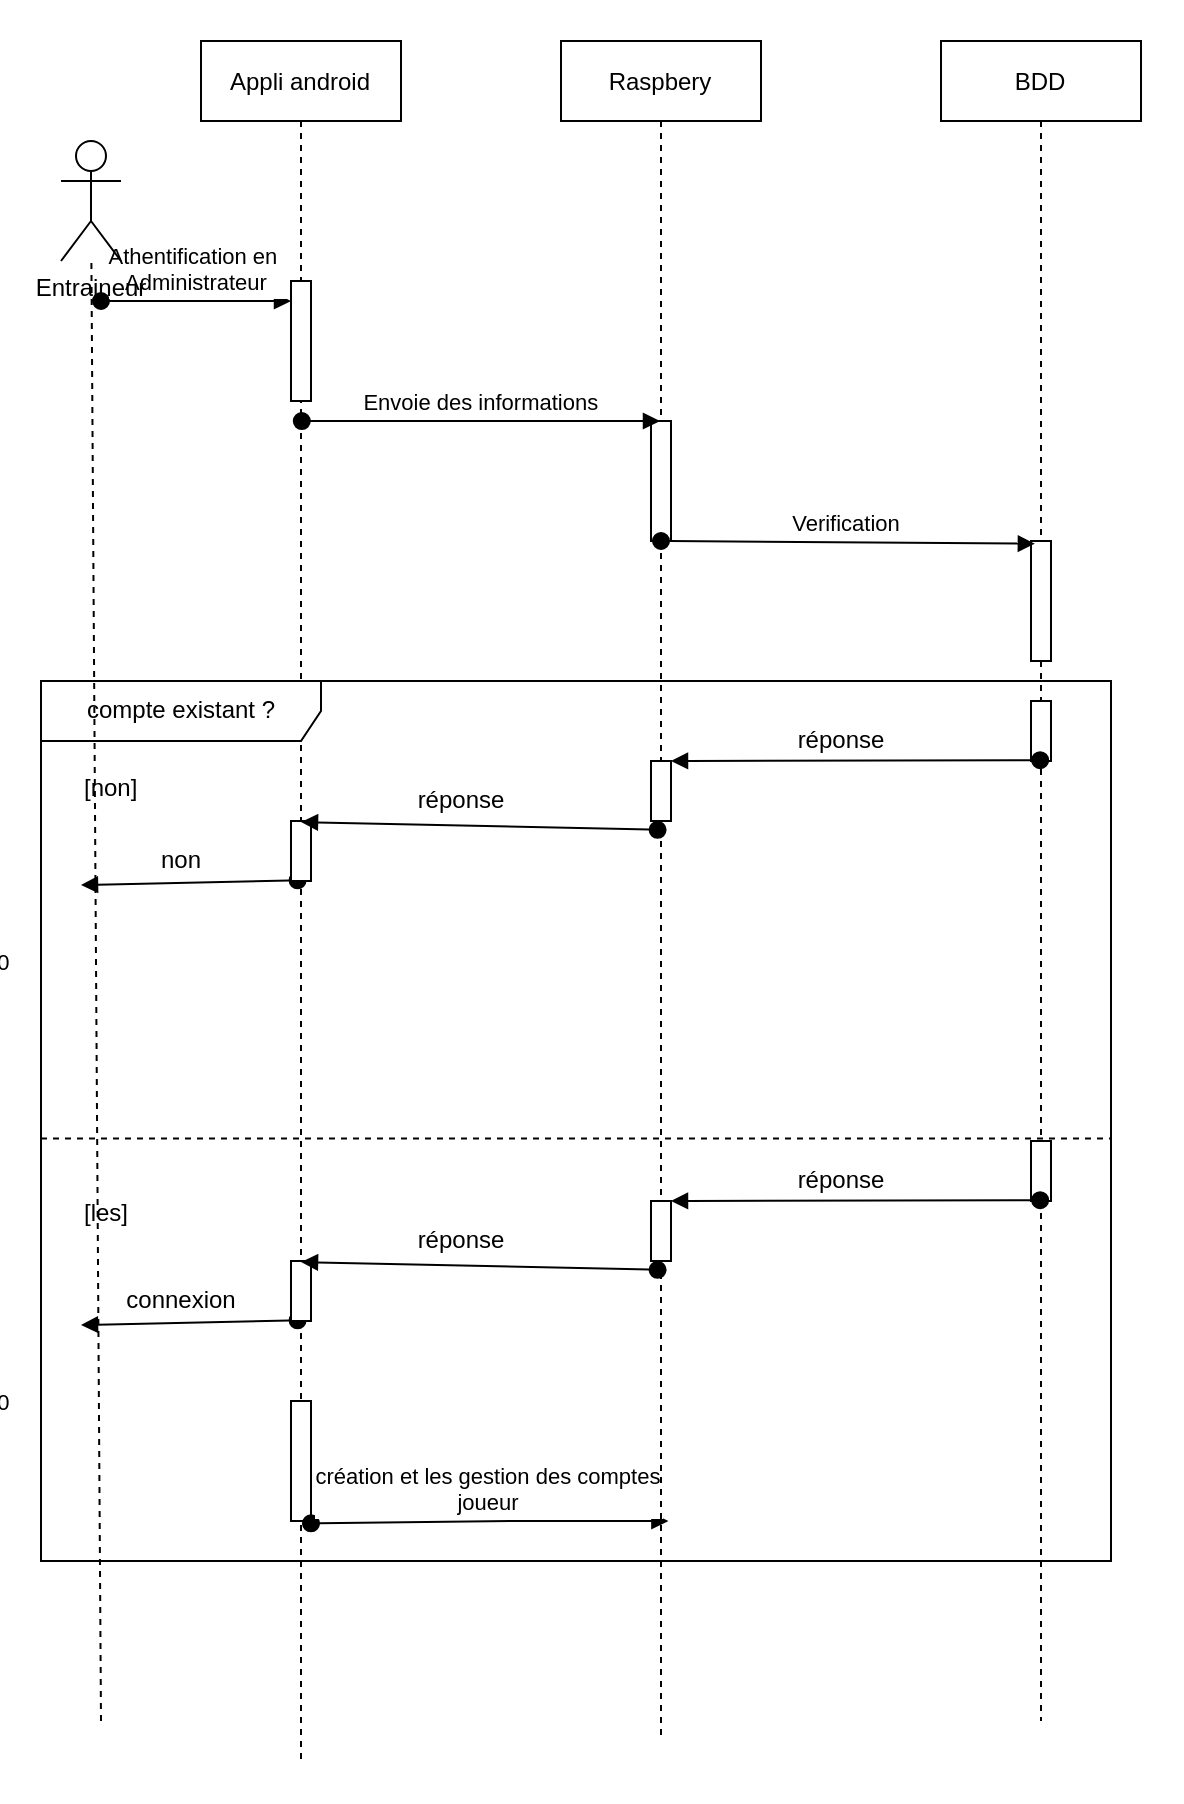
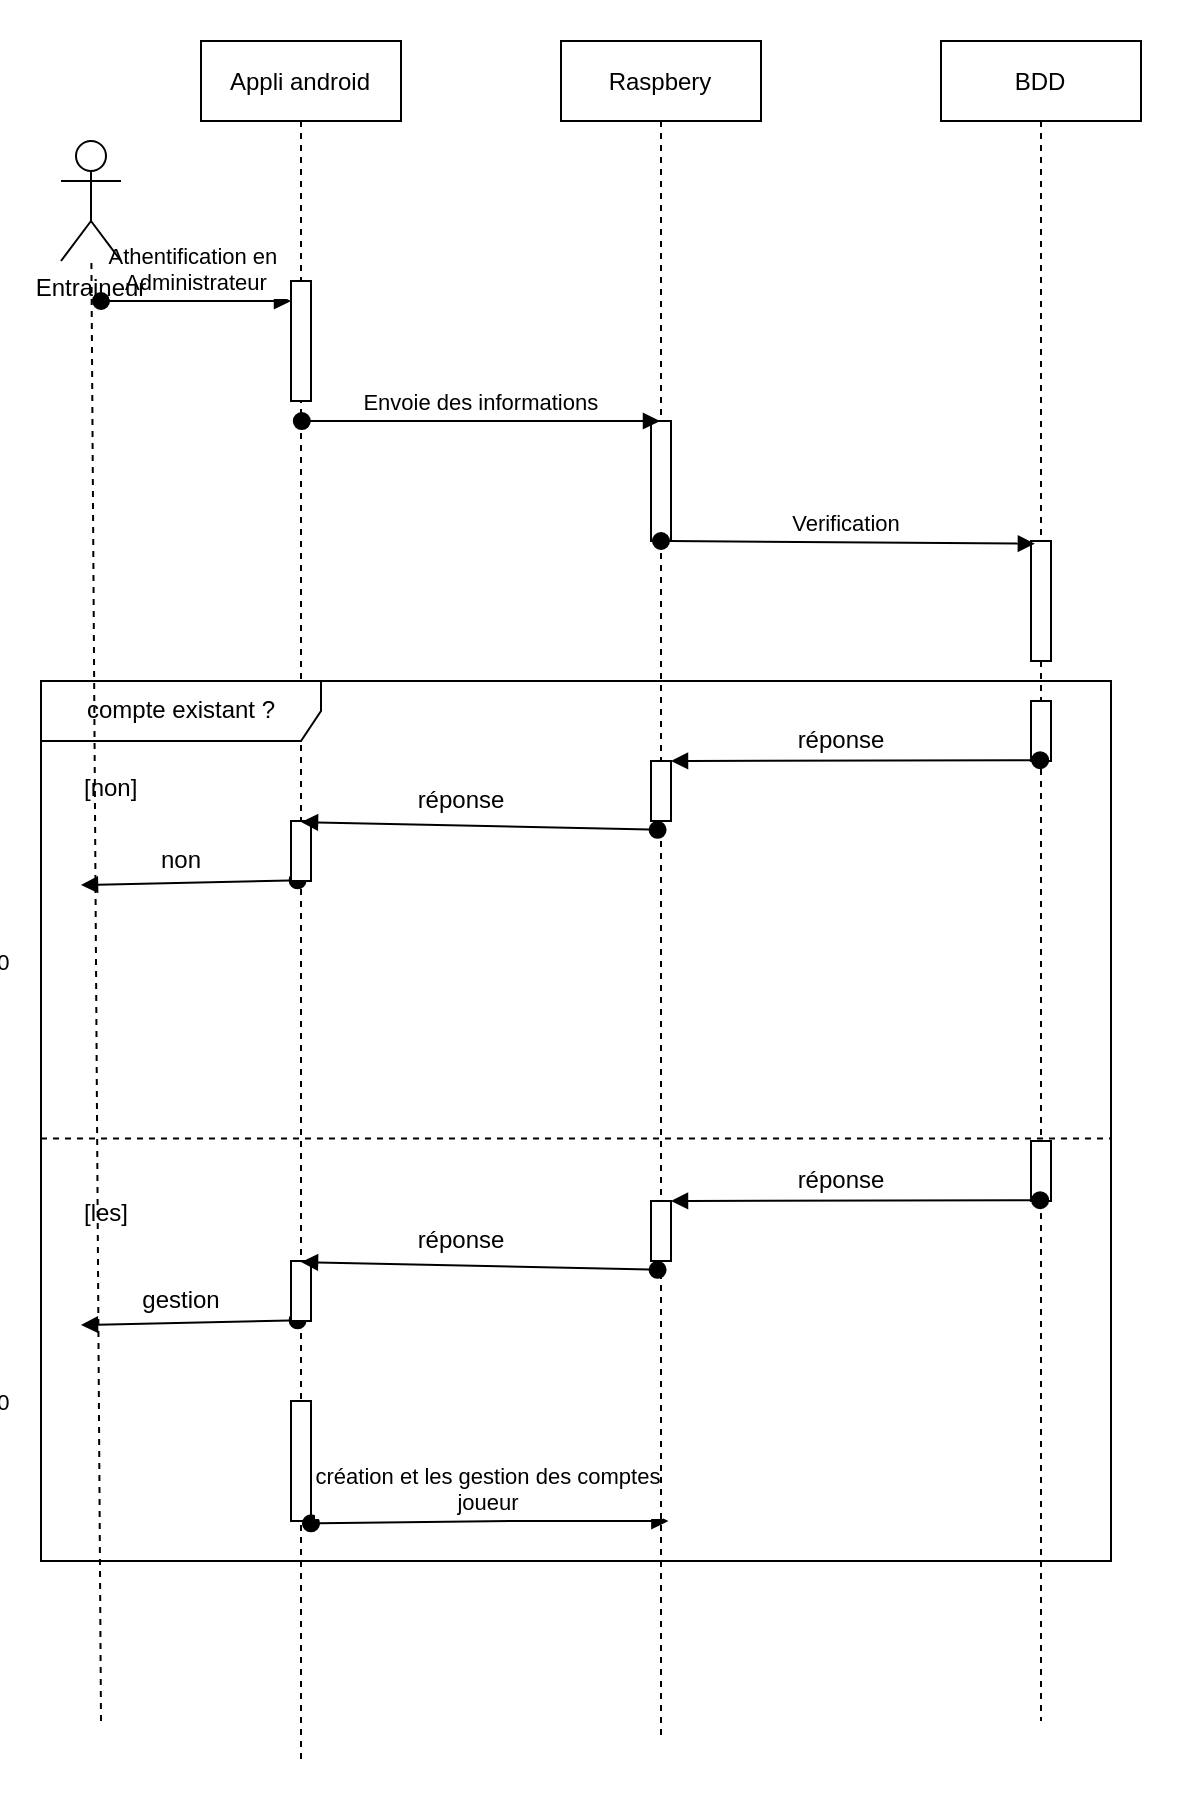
- <mxCell id="26" value="connexion" style="text;html=1;align=center;verticalAlign=middle;resizable=0;points=[];autosize=1;strokeColor=none;fillColor=none;" vertex="1" parent="18"><mxGeometry x="-415" y="620" width="70" height="20" as="geometry" /></mxCell>
+ <mxCell id="26" value="gestion" style="text;html=1;align=center;verticalAlign=middle;resizable=0;points=[];autosize=1;strokeColor=none;fillColor=none;" vertex="1" parent="18"><mxGeometry x="-415" y="620" width="70" height="20" as="geometry" /></mxCell>
